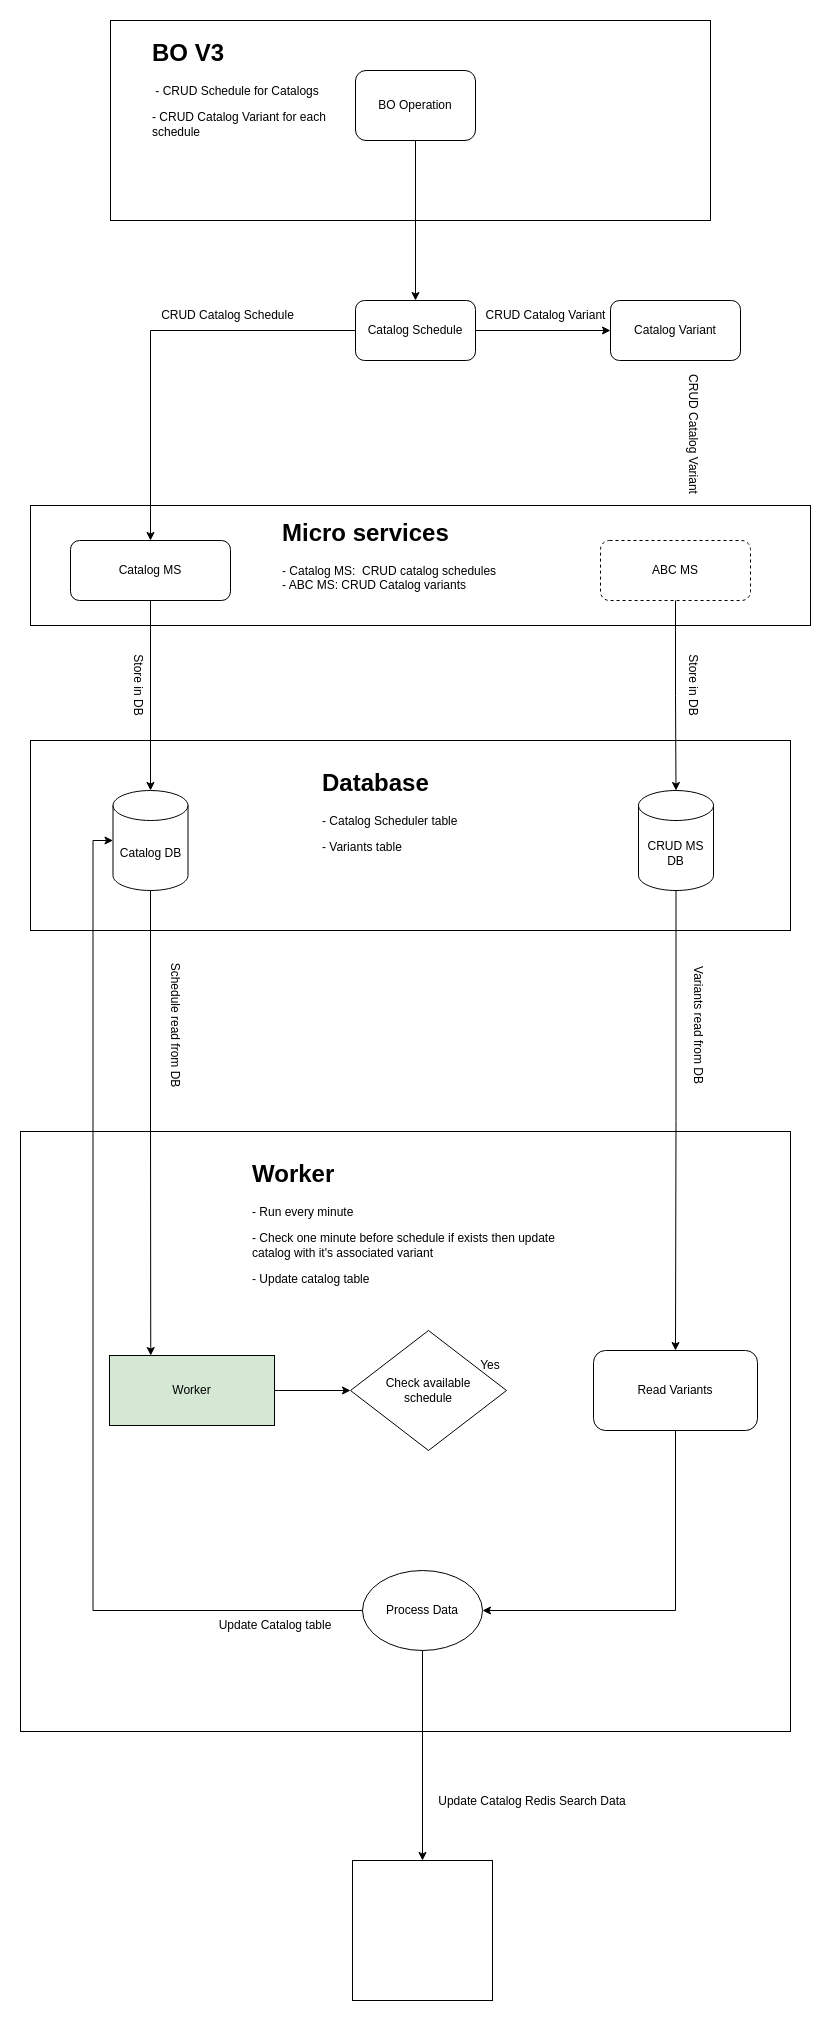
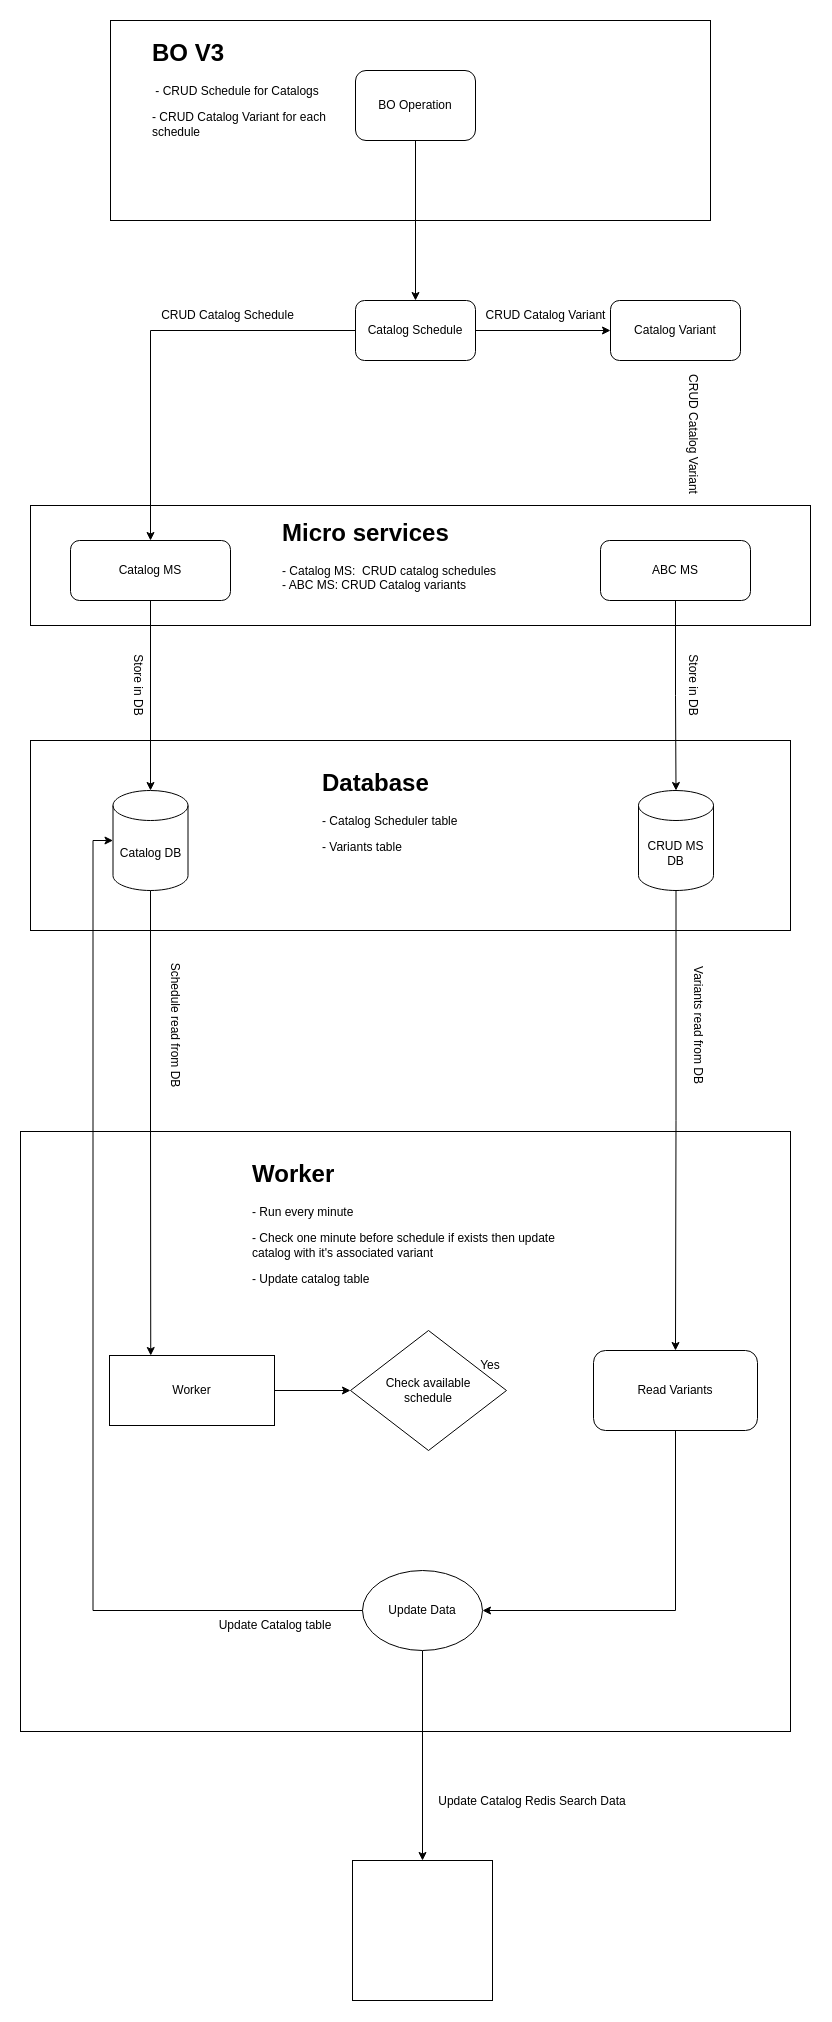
- <mxCell id="12" value="ABC MS" style="rounded=1;whiteSpace=wrap;html=1;dashed=1;" vertex="1" parent="1"><mxGeometry x="600" y="540" width="150" height="60" as="geometry" /></mxCell>
+ <mxCell id="12" value="ABC MS" style="rounded=1;whiteSpace=wrap;html=1;" vertex="1" parent="1"><mxGeometry x="600" y="540" width="150" height="60" as="geometry" /></mxCell>
- <mxCell id="20" value="Worker" style="rounded=0;whiteSpace=wrap;html=1;fillColor=#d5e8d4;" vertex="1" parent="1"><mxGeometry x="109" y="1355" width="165" height="70" as="geometry" /></mxCell>
+ <mxCell id="20" value="Worker" style="rounded=0;whiteSpace=wrap;html=1;" vertex="1" parent="1"><mxGeometry x="109" y="1355" width="165" height="70" as="geometry" /></mxCell>
- <mxCell id="25" value="Process Data" style="ellipse;whiteSpace=wrap;html=1;" vertex="1" parent="1"><mxGeometry x="362" y="1570" width="120" height="80" as="geometry" /></mxCell>
+ <mxCell id="25" value="Update Data" style="ellipse;whiteSpace=wrap;html=1;" vertex="1" parent="1"><mxGeometry x="362" y="1570" width="120" height="80" as="geometry" /></mxCell>
